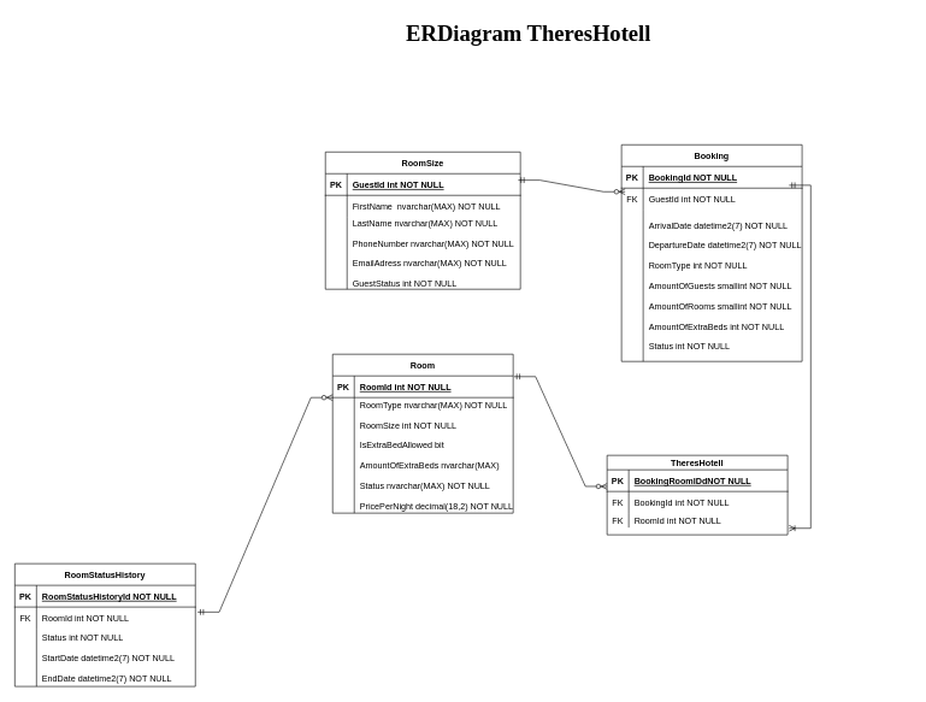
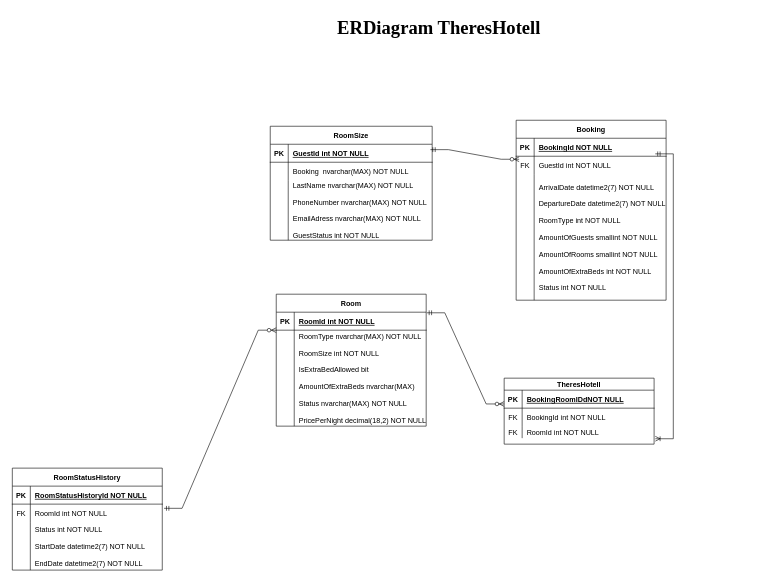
- <mxCell id="18" value="FirstName  nvarchar(MAX) NOT NULL" style="shape=partialRectangle;overflow=hidden;connectable=0;fillColor=none;top=0;left=0;bottom=0;right=0;align=left;spacingLeft=6;" vertex="1" parent="16"><mxGeometry x="30" width="240" height="30" as="geometry"><mxRectangle width="240" height="30" as="alternateBounds" /></mxGeometry></mxCell>
+ <mxCell id="18" value="Booking  nvarchar(MAX) NOT NULL" style="shape=partialRectangle;overflow=hidden;connectable=0;fillColor=none;top=0;left=0;bottom=0;right=0;align=left;spacingLeft=6;" vertex="1" parent="16"><mxGeometry x="30" width="240" height="30" as="geometry"><mxRectangle width="240" height="30" as="alternateBounds" /></mxGeometry></mxCell>
